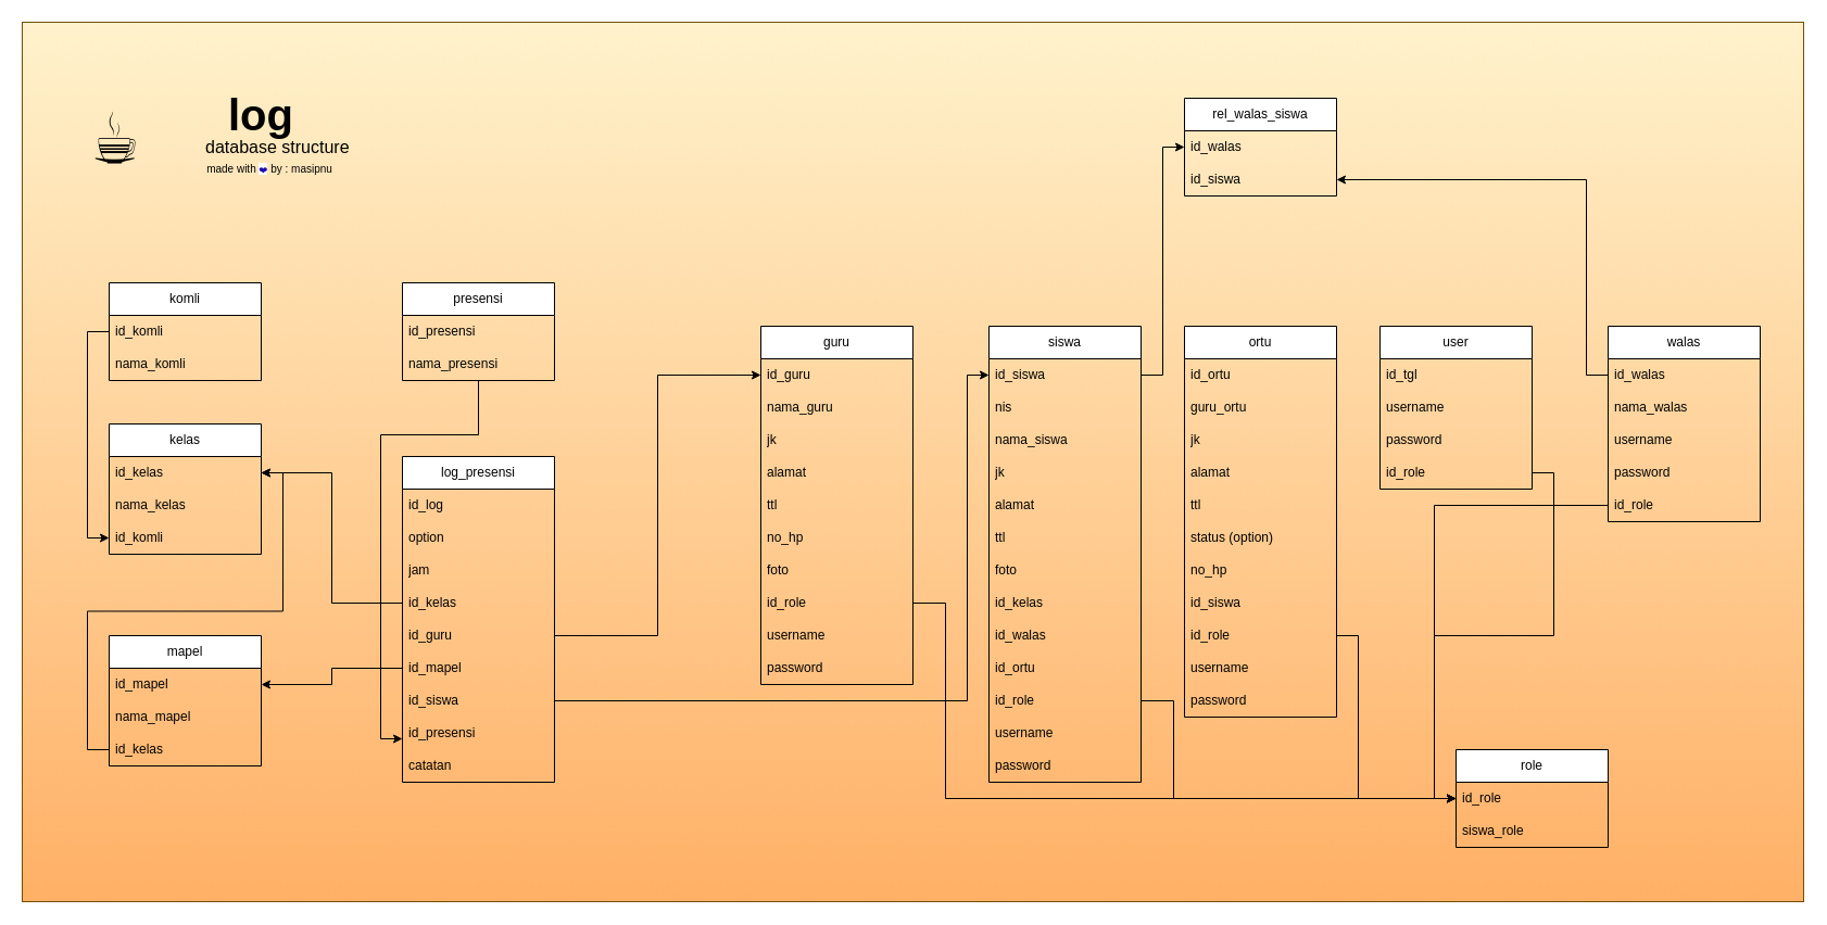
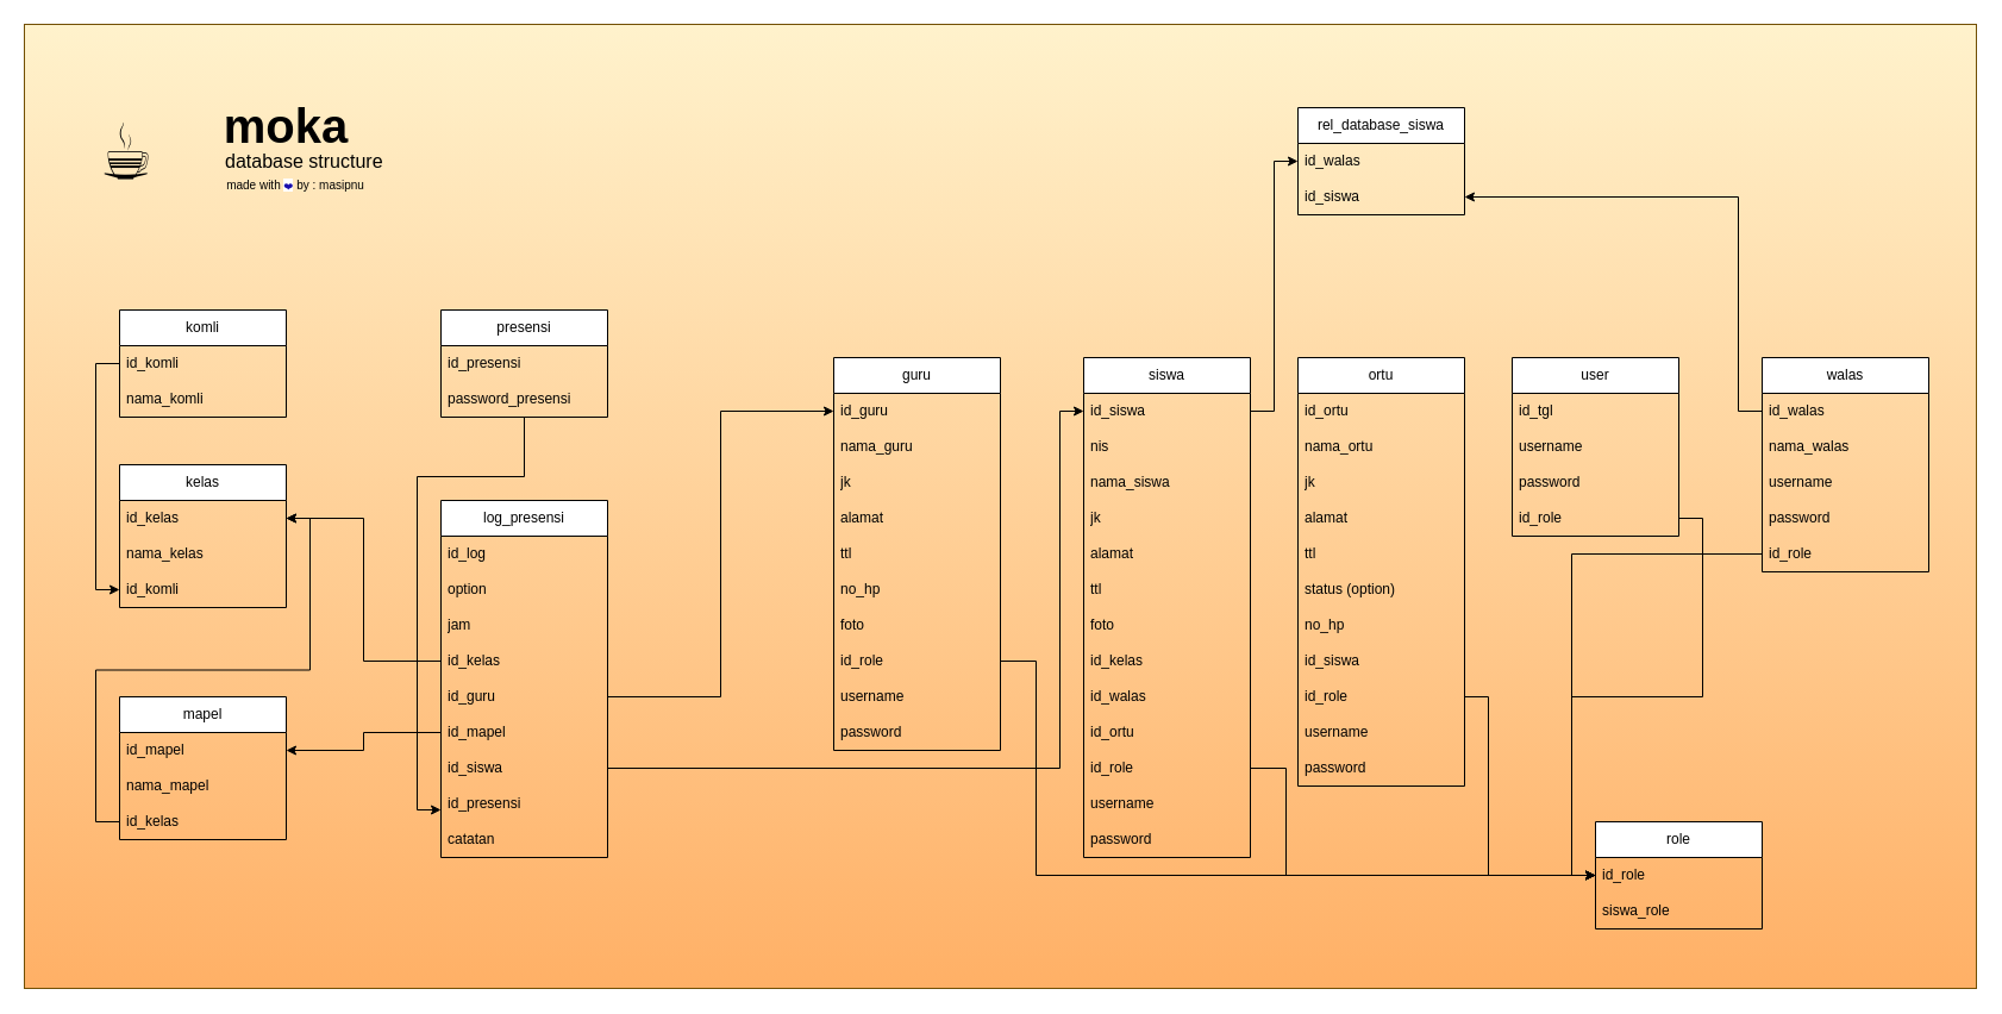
- <mxCell id="95" value="log" style="text;html=1;strokeColor=none;fillColor=none;align=center;verticalAlign=middle;whiteSpace=wrap;rounded=0;fontSize=40;fontStyle=1" vertex="1" parent="1"><mxGeometry x="170" y="80" width="140" height="50" as="geometry" /></mxCell>
+ <mxCell id="95" value="moka" style="text;html=1;strokeColor=none;fillColor=none;align=center;verticalAlign=middle;whiteSpace=wrap;rounded=0;fontSize=40;fontStyle=1" vertex="1" parent="1"><mxGeometry x="170" y="80" width="140" height="50" as="geometry" /></mxCell>
- <mxCell id="72" value="rel_walas_siswa" style="swimlane;fontStyle=0;childLayout=stackLayout;horizontal=1;startSize=30;horizontalStack=0;resizeParent=1;resizeParentMax=0;resizeLast=0;collapsible=1;marginBottom=0;whiteSpace=wrap;html=1;" vertex="1" parent="1"><mxGeometry x="1090" y="90" width="140" height="90" as="geometry" /></mxCell>
+ <mxCell id="72" value="rel_database_siswa" style="swimlane;fontStyle=0;childLayout=stackLayout;horizontal=1;startSize=30;horizontalStack=0;resizeParent=1;resizeParentMax=0;resizeLast=0;collapsible=1;marginBottom=0;whiteSpace=wrap;html=1;" vertex="1" parent="1"><mxGeometry x="1090" y="90" width="140" height="90" as="geometry" /></mxCell>
- <mxCell id="90" value="nama_presensi" style="text;strokeColor=none;fillColor=none;align=left;verticalAlign=middle;spacingLeft=4;spacingRight=4;overflow=hidden;points=[[0,0.5],[1,0.5]];portConstraint=eastwest;rotatable=0;whiteSpace=wrap;html=1;" vertex="1" parent="88"><mxGeometry y="60" width="140" height="30" as="geometry" /></mxCell>
+ <mxCell id="90" value="password_presensi" style="text;strokeColor=none;fillColor=none;align=left;verticalAlign=middle;spacingLeft=4;spacingRight=4;overflow=hidden;points=[[0,0.5],[1,0.5]];portConstraint=eastwest;rotatable=0;whiteSpace=wrap;html=1;" vertex="1" parent="88"><mxGeometry y="60" width="140" height="30" as="geometry" /></mxCell>
- <mxCell id="51" value="guru_ortu" style="text;strokeColor=none;fillColor=none;align=left;verticalAlign=middle;spacingLeft=4;spacingRight=4;overflow=hidden;points=[[0,0.5],[1,0.5]];portConstraint=eastwest;rotatable=0;whiteSpace=wrap;html=1;" vertex="1" parent="49"><mxGeometry y="60" width="140" height="30" as="geometry" /></mxCell>
+ <mxCell id="51" value="nama_ortu" style="text;strokeColor=none;fillColor=none;align=left;verticalAlign=middle;spacingLeft=4;spacingRight=4;overflow=hidden;points=[[0,0.5],[1,0.5]];portConstraint=eastwest;rotatable=0;whiteSpace=wrap;html=1;" vertex="1" parent="49"><mxGeometry y="60" width="140" height="30" as="geometry" /></mxCell>
